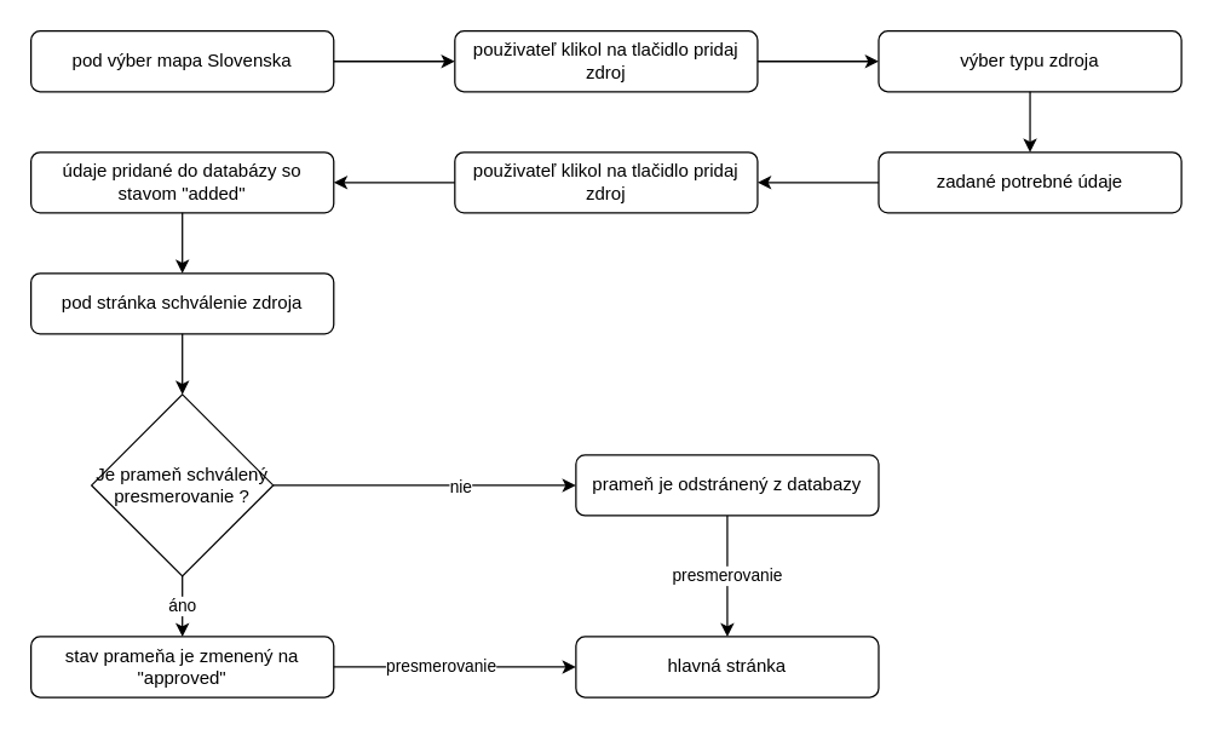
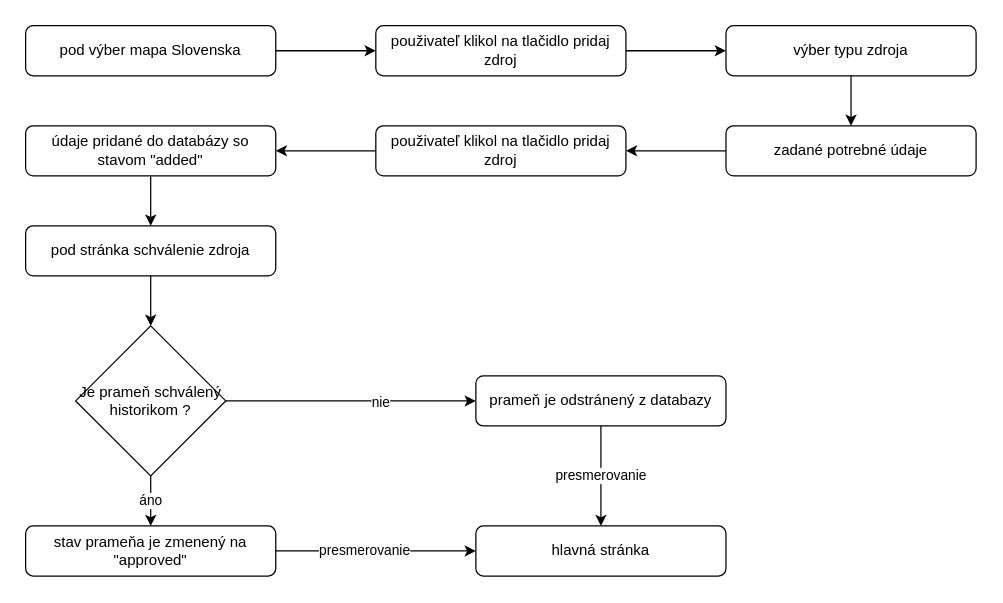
- <mxCell id="10" value="Je prameň schválený presmerovanie ?" style="rhombus;whiteSpace=wrap;html=1;" vertex="1" parent="1"><mxGeometry x="60" y="260" width="120" height="120" as="geometry" /></mxCell>
+ <mxCell id="10" value="Je prameň schválený historikom ?" style="rhombus;whiteSpace=wrap;html=1;" vertex="1" parent="1"><mxGeometry x="60" y="260" width="120" height="120" as="geometry" /></mxCell>
